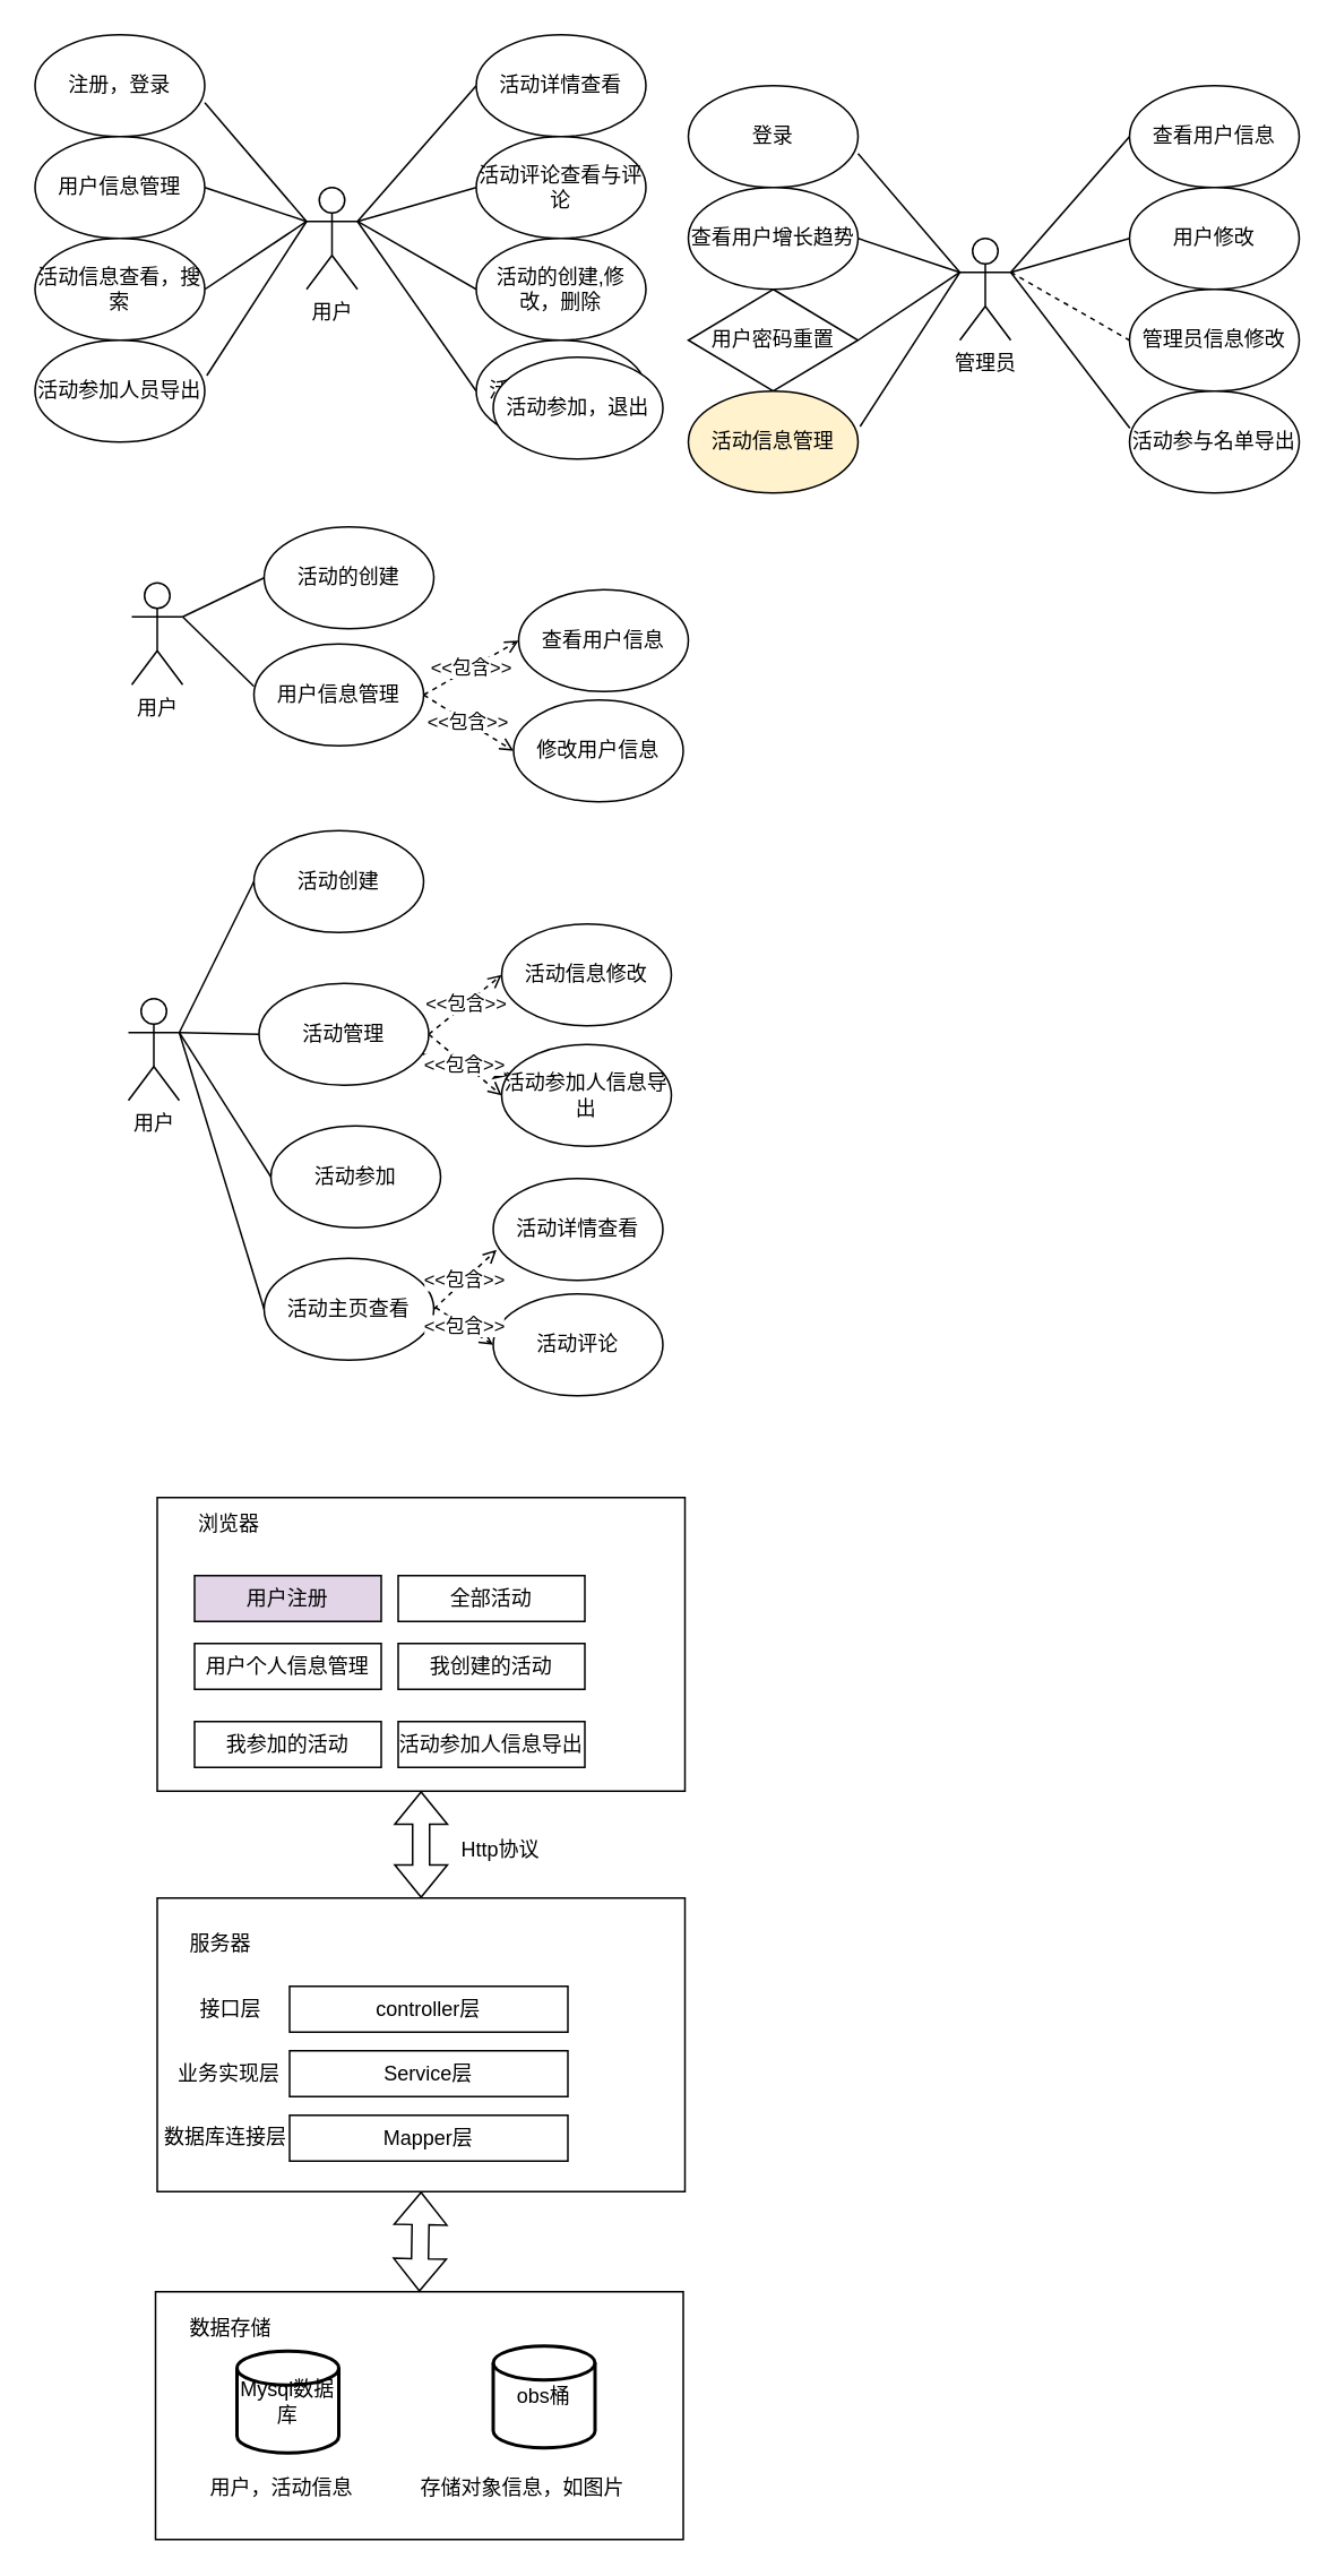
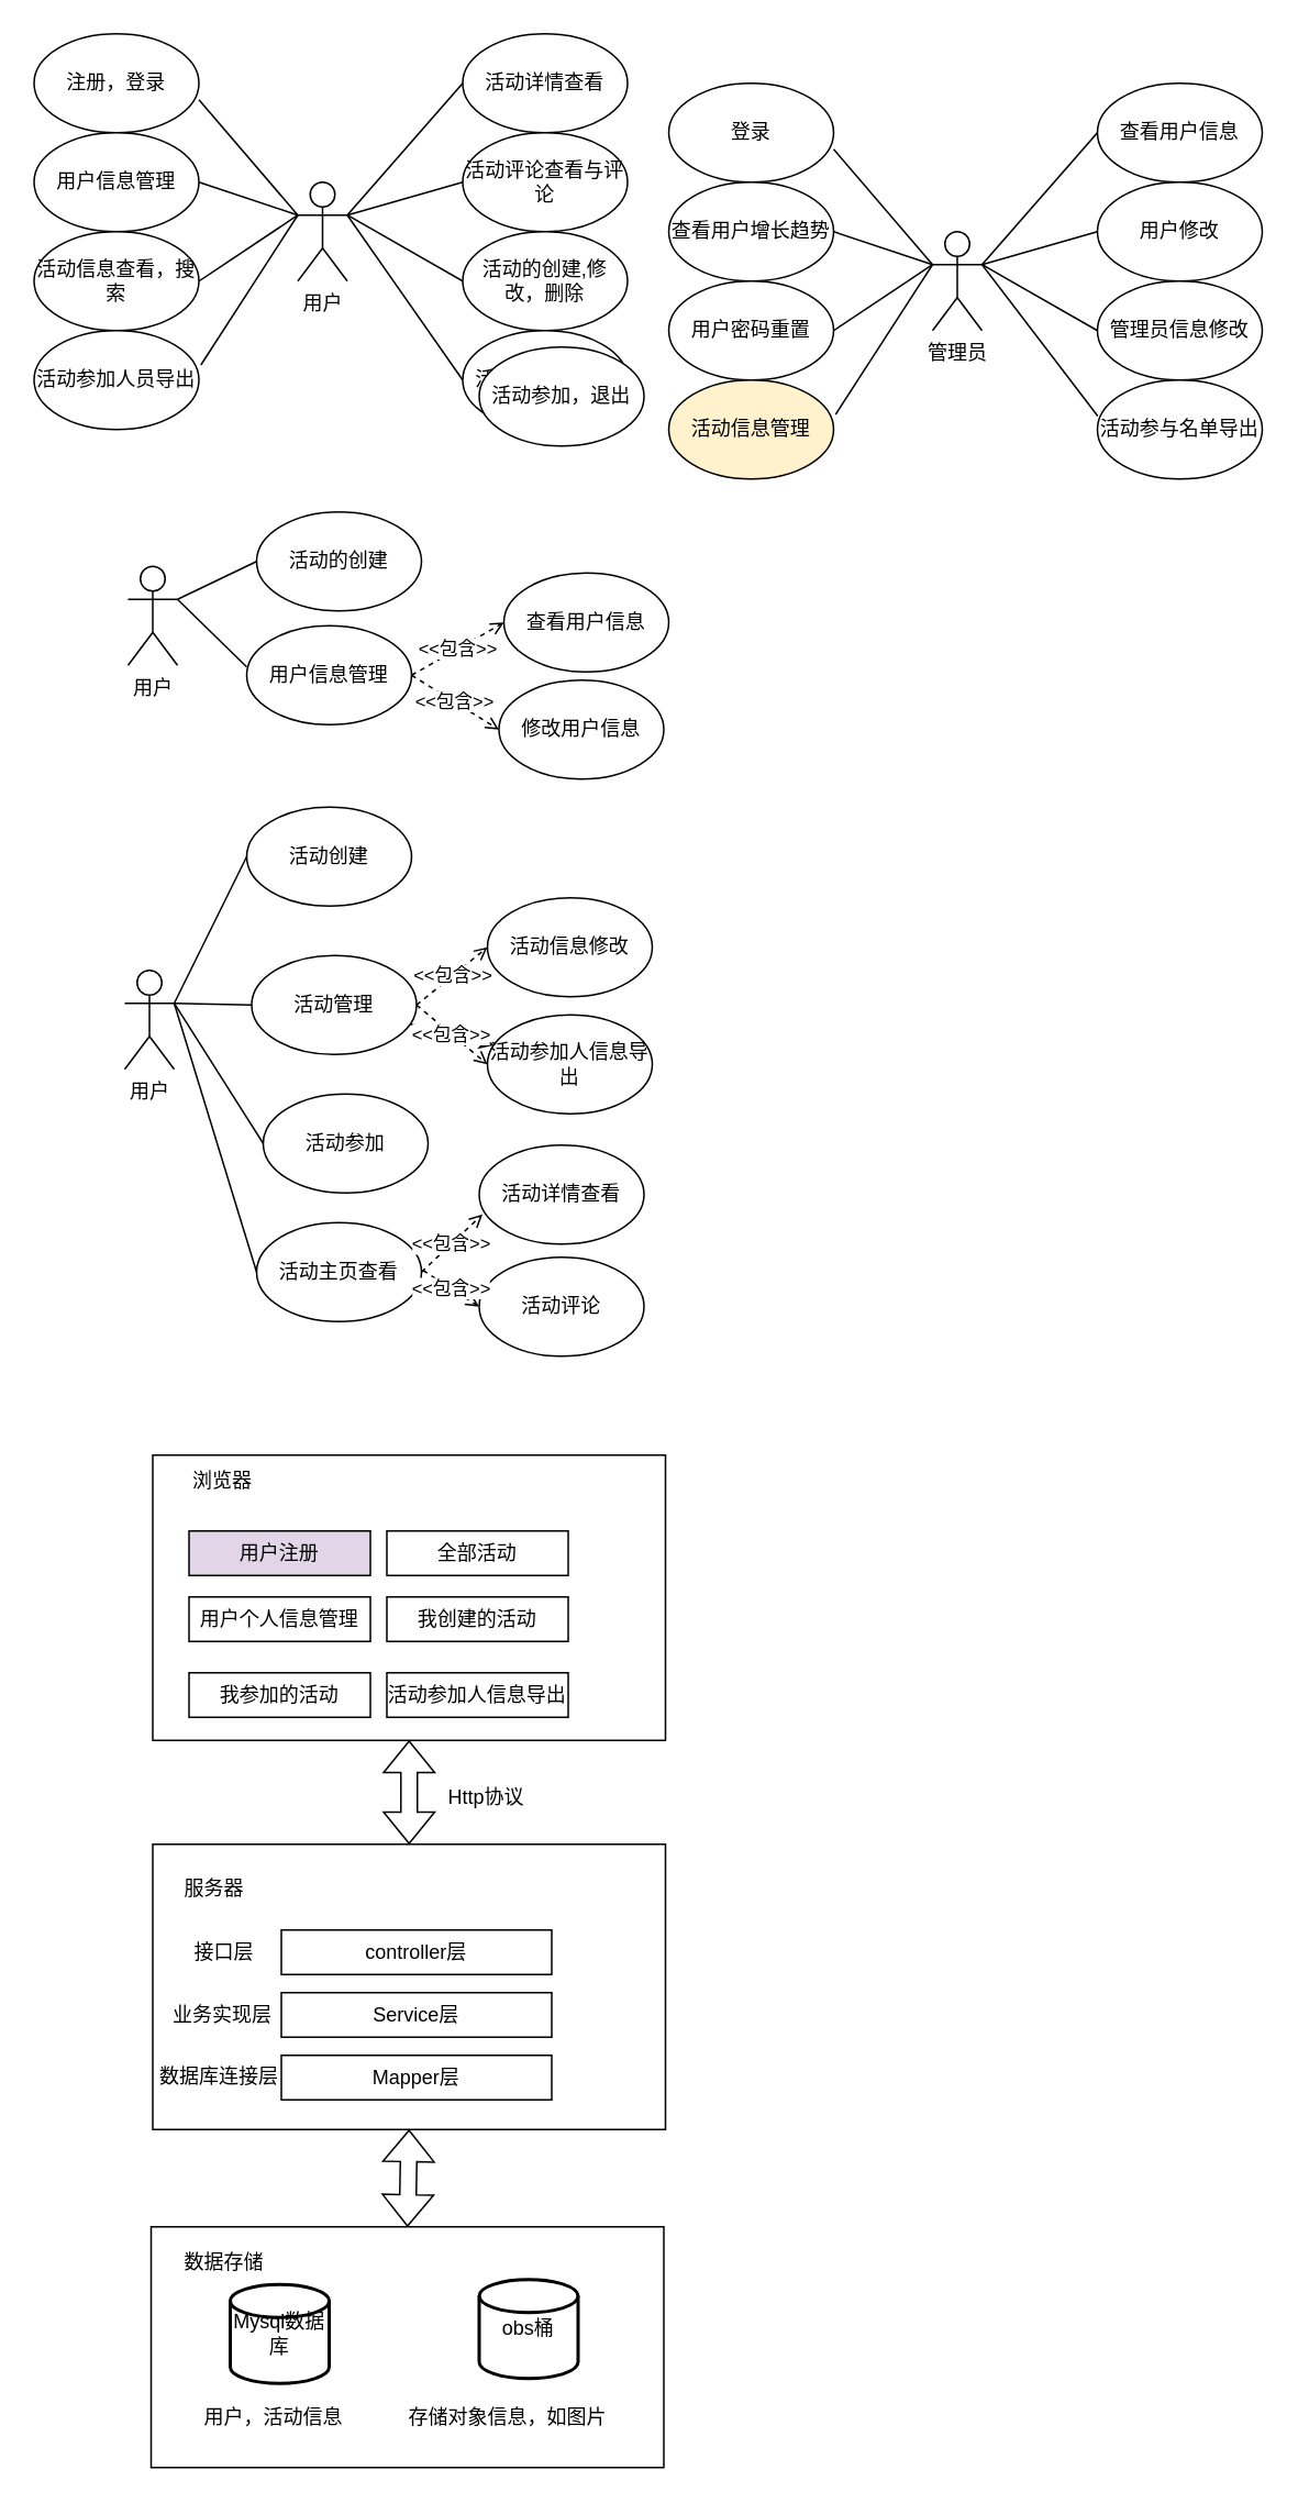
- <mxCell id="24" style="edgeStyle=none;rounded=0;orthogonalLoop=1;jettySize=auto;html=1;exitX=1;exitY=0.333;exitDx=0;exitDy=0;exitPerimeter=0;entryX=0;entryY=0.5;entryDx=0;entryDy=0;endArrow=none;startFill=0;dashed=1;" edge="1" parent="1" source="26" target="32"><mxGeometry relative="1" as="geometry" /></mxCell>
+ <mxCell id="24" style="edgeStyle=none;rounded=0;orthogonalLoop=1;jettySize=auto;html=1;exitX=1;exitY=0.333;exitDx=0;exitDy=0;exitPerimeter=0;entryX=0;entryY=0.5;entryDx=0;entryDy=0;endArrow=none;startFill=0;" edge="1" parent="1" source="26" target="32"><mxGeometry relative="1" as="geometry" /></mxCell>
- <mxCell id="29" value="用户密码重置" style="rhombus;whiteSpace=wrap;html=1;" vertex="1" parent="1"><mxGeometry x="405" y="170" width="100" height="60" as="geometry" /></mxCell>
+ <mxCell id="29" value="用户密码重置" style="ellipse;whiteSpace=wrap;html=1;" vertex="1" parent="1"><mxGeometry x="405" y="170" width="100" height="60" as="geometry" /></mxCell>
